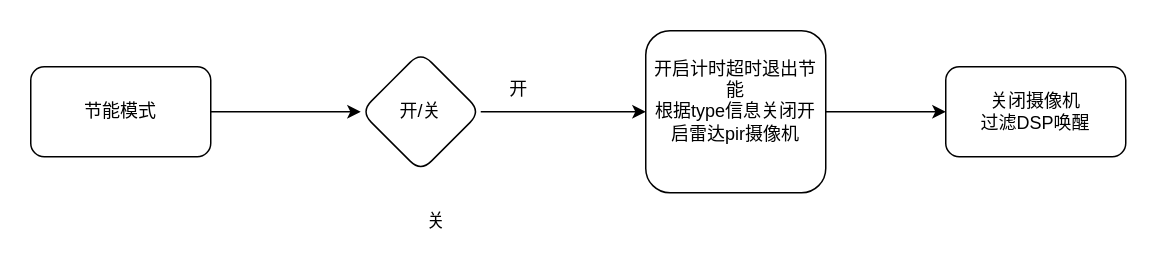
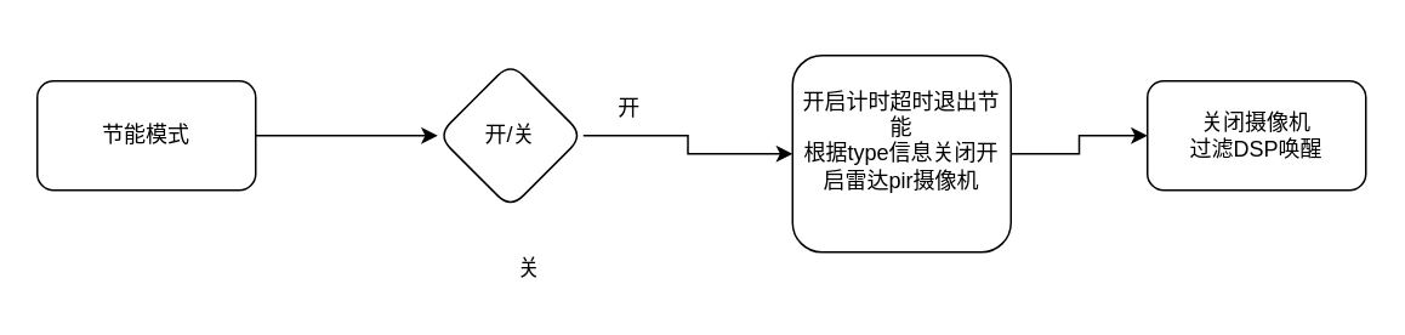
- <mxCell id="7" value="开启计时超时退出节能&lt;br&gt;根据type信息关闭开启雷达pir摄像机&lt;br&gt;&lt;br&gt;" style="whiteSpace=wrap;html=1;rounded=1;" vertex="1" parent="1"><mxGeometry x="430" y="20" width="120" height="108" as="geometry" /></mxCell>
+ <mxCell id="7" value="开启计时超时退出节能&lt;br&gt;根据type信息关闭开启雷达pir摄像机&lt;br&gt;&lt;br&gt;" style="whiteSpace=wrap;html=1;rounded=1;" vertex="1" parent="1"><mxGeometry x="435" y="30" width="120" height="108" as="geometry" /></mxCell>
